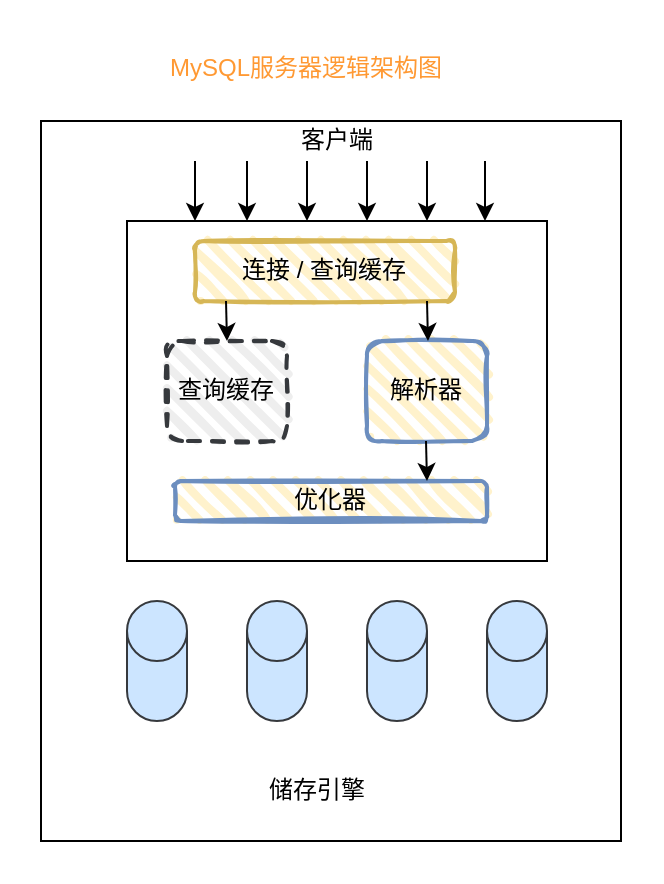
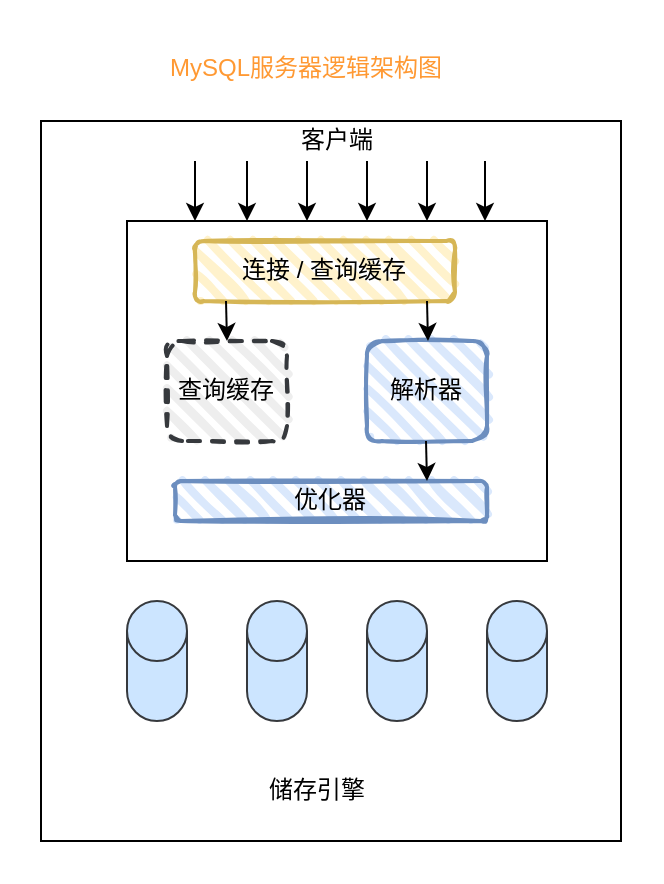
- <mxCell id="7" value="解析器" style="rounded=1;whiteSpace=wrap;html=1;strokeWidth=2;fillWeight=4;hachureGap=8;hachureAngle=45;fillColor=#fff2cc;sketch=1;strokeColor=#6c8ebf;" parent="1" vertex="1"><mxGeometry x="183" y="170" width="60" height="50" as="geometry" /></mxCell>
+ <mxCell id="7" value="解析器" style="rounded=1;whiteSpace=wrap;html=1;strokeWidth=2;fillWeight=4;hachureGap=8;hachureAngle=45;fillColor=#dae8fc;sketch=1;strokeColor=#6c8ebf;" parent="1" vertex="1"><mxGeometry x="183" y="170" width="60" height="50" as="geometry" /></mxCell>
- <mxCell id="10" value="优化器" style="rounded=1;whiteSpace=wrap;html=1;strokeWidth=2;fillWeight=4;hachureGap=8;hachureAngle=45;fillColor=#fff2cc;sketch=1;strokeColor=#6c8ebf;" parent="1" vertex="1"><mxGeometry x="87" y="240" width="156" height="20" as="geometry" /></mxCell>
+ <mxCell id="10" value="优化器" style="rounded=1;whiteSpace=wrap;html=1;strokeWidth=2;fillWeight=4;hachureGap=8;hachureAngle=45;fillColor=#dae8fc;sketch=1;strokeColor=#6c8ebf;" parent="1" vertex="1"><mxGeometry x="87" y="240" width="156" height="20" as="geometry" /></mxCell>
